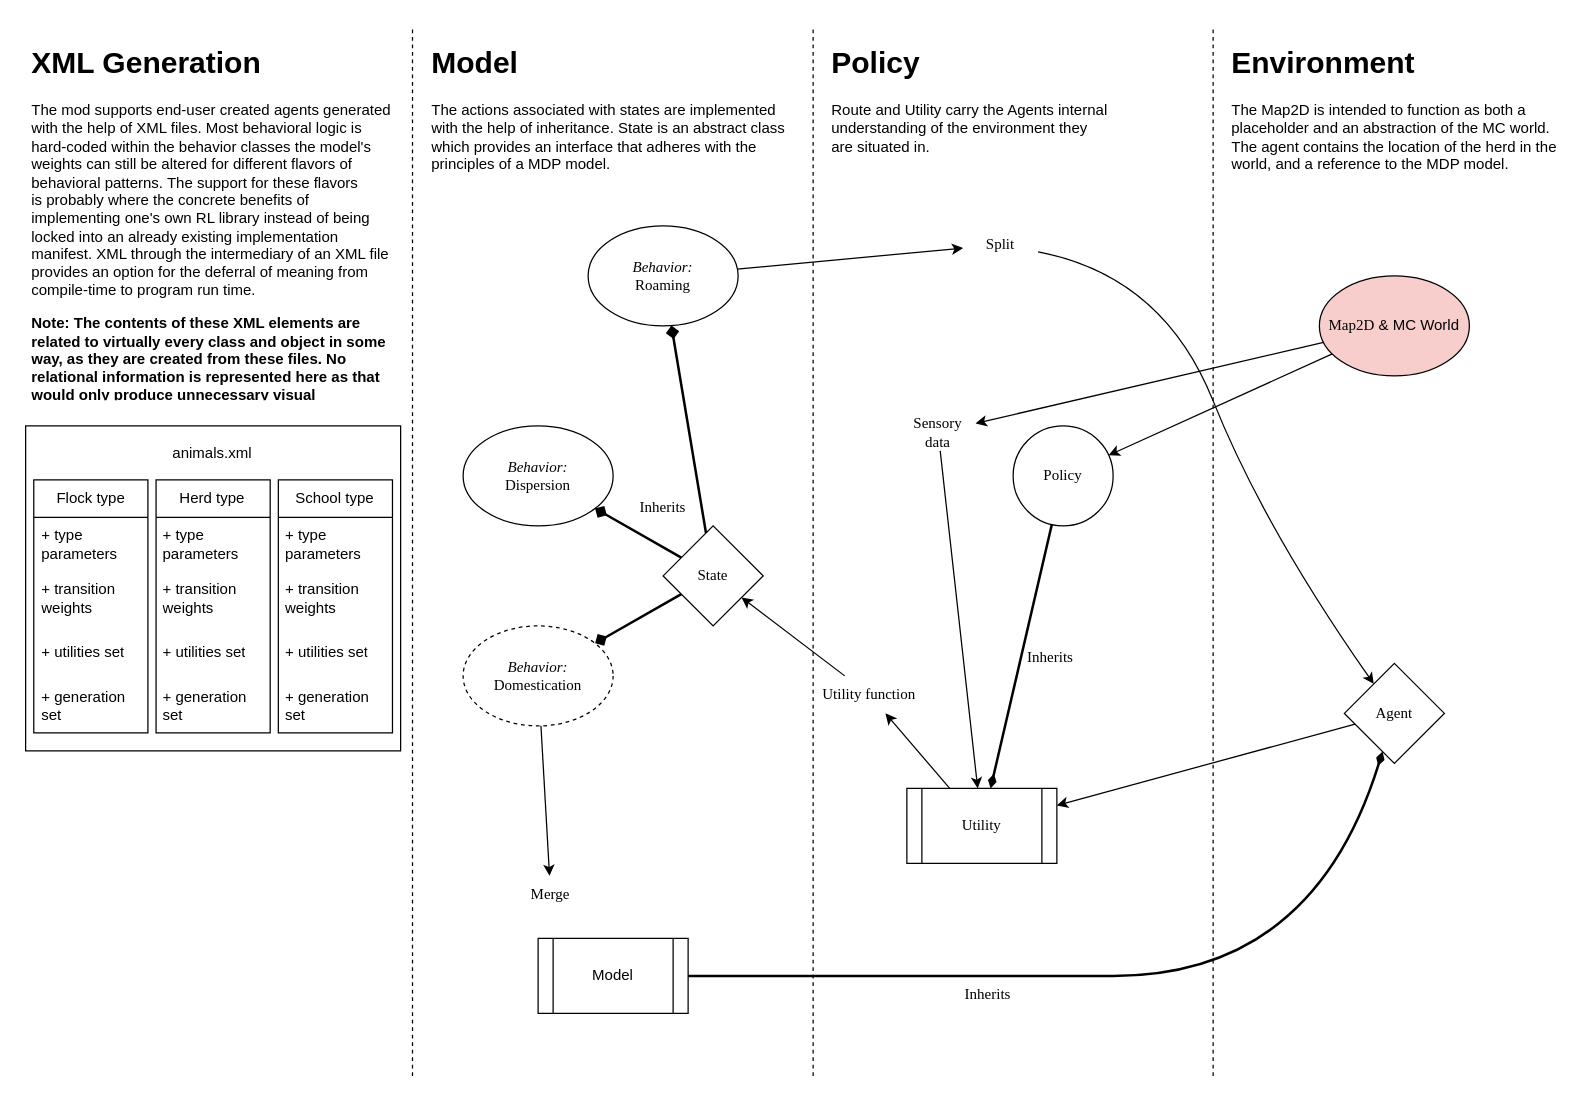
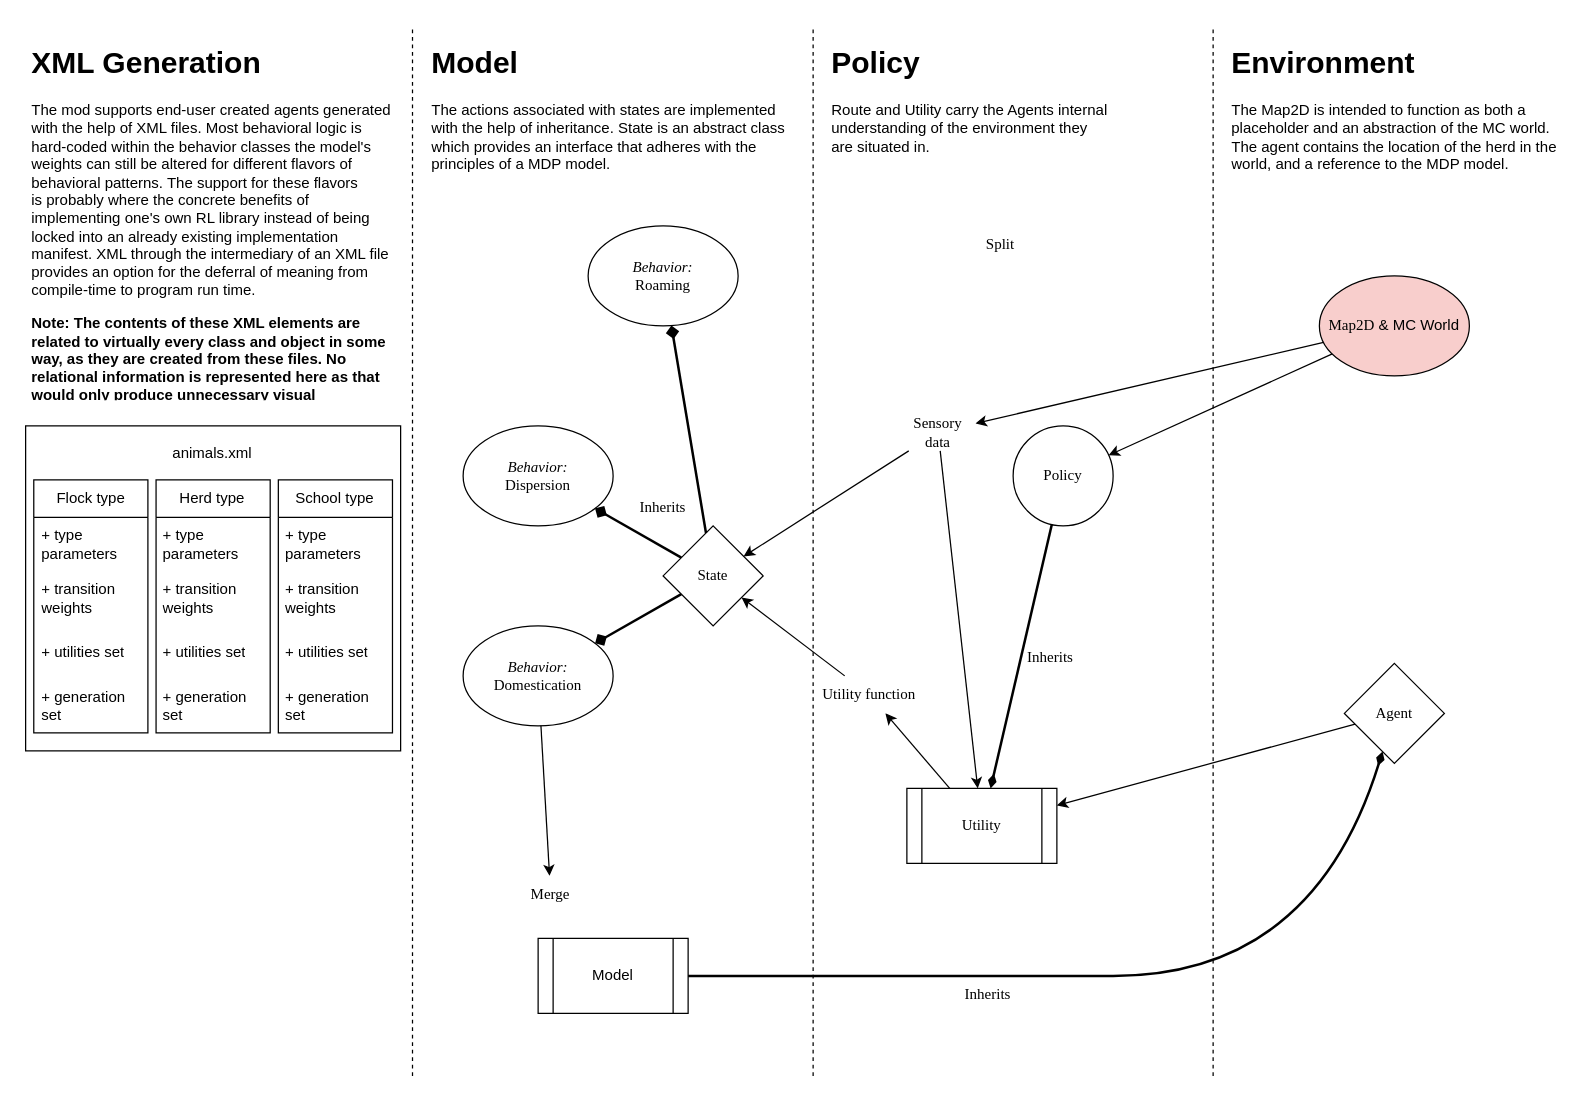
- <mxCell id="47" value="" style="curved=1;endArrow=classic;html=1;rounded=0;" parent="1" source="37" target="48" edge="1"><mxGeometry width="50" height="50" relative="1" as="geometry"><mxPoint x="609" y="266" as="sourcePoint" /><mxPoint x="1140" y="590" as="targetPoint" /><Array as="points" /></mxGeometry></mxCell>
+ <mxCell id="45" value="" style="endArrow=classic;html=1;rounded=0;" parent="1" source="34" target="2" edge="1"><mxGeometry width="50" height="50" relative="1" as="geometry"><mxPoint x="820" y="410" as="sourcePoint" /><mxPoint x="820" y="670" as="targetPoint" /></mxGeometry></mxCell>
- <mxCell id="44" value="" style="curved=1;endArrow=classic;html=1;rounded=0;" parent="1" source="48" target="6" edge="1"><mxGeometry width="50" height="50" relative="1" as="geometry"><mxPoint x="1020" y="415" as="sourcePoint" /><mxPoint x="1070" y="365" as="targetPoint" /><Array as="points"><mxPoint x="930" y="220" /><mxPoint x="1010" y="420" /></Array></mxGeometry></mxCell>
- <mxCell id="36" value="&lt;div&gt;&lt;font face=&quot;Times New Roman&quot;&gt;&lt;i&gt;Behavior:&lt;/i&gt;&lt;/font&gt;&lt;/div&gt;&lt;div&gt;&lt;font face=&quot;Times New Roman&quot;&gt;Domestication&lt;/font&gt;&lt;/div&gt;" style="ellipse;whiteSpace=wrap;html=1;dashed=1;" parent="1" vertex="1"><mxGeometry x="370" y="500" width="120" height="80" as="geometry" /></mxCell>
+ <mxCell id="36" value="&lt;div&gt;&lt;font face=&quot;Times New Roman&quot;&gt;&lt;i&gt;Behavior:&lt;/i&gt;&lt;/font&gt;&lt;/div&gt;&lt;div&gt;&lt;font face=&quot;Times New Roman&quot;&gt;Domestication&lt;/font&gt;&lt;/div&gt;" style="ellipse;whiteSpace=wrap;html=1;" parent="1" vertex="1"><mxGeometry x="370" y="500" width="120" height="80" as="geometry" /></mxCell>
